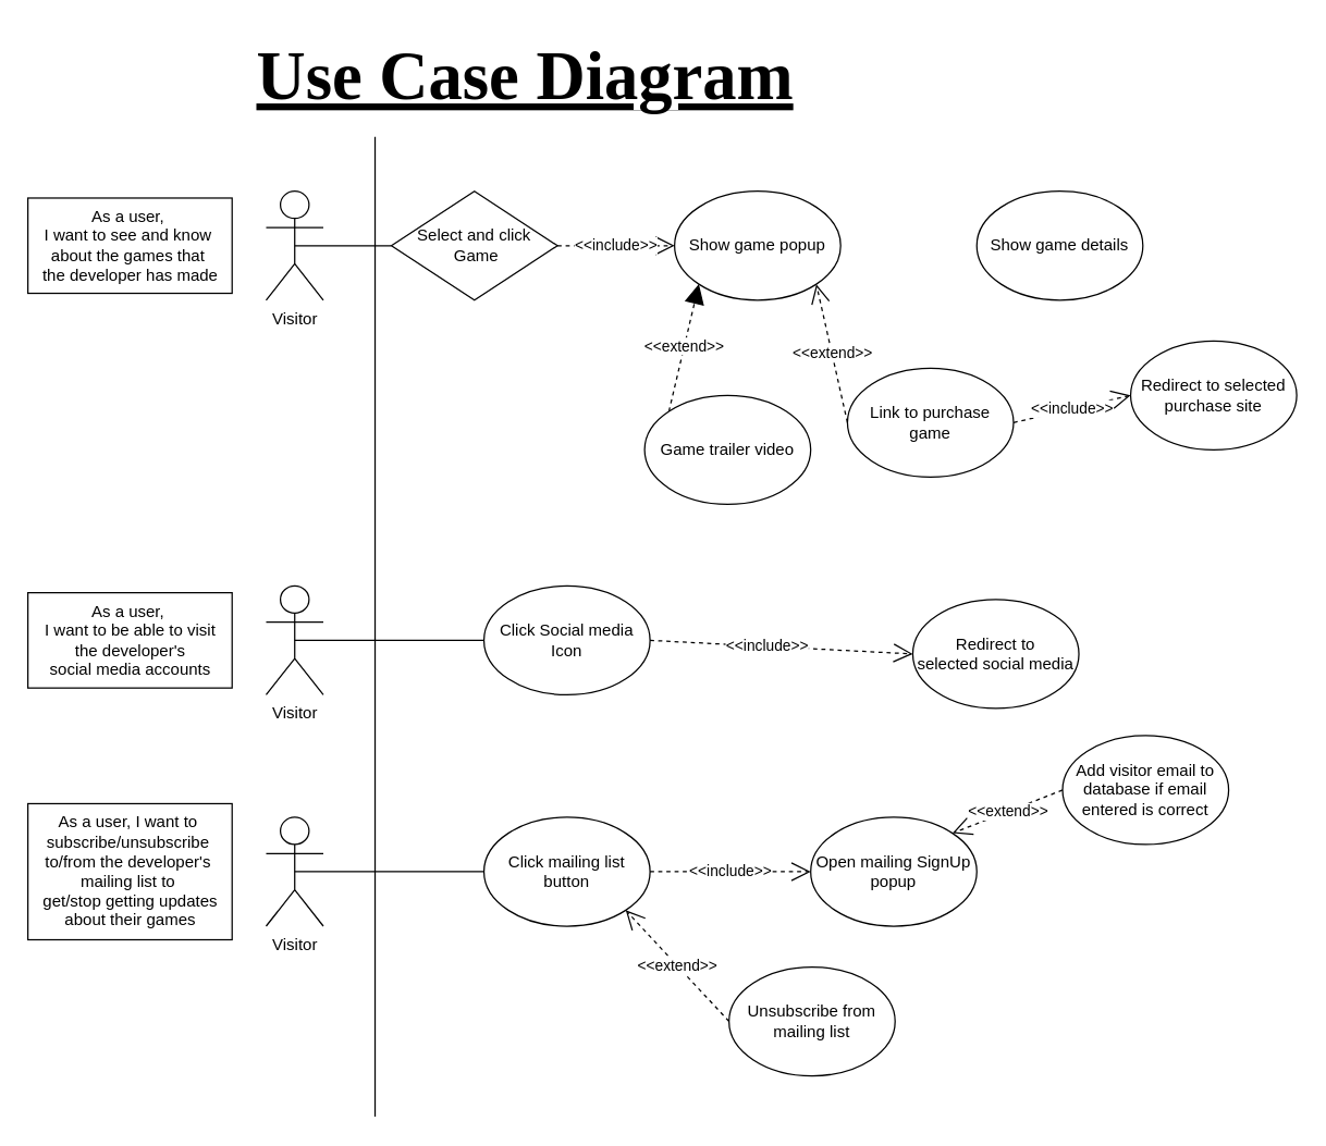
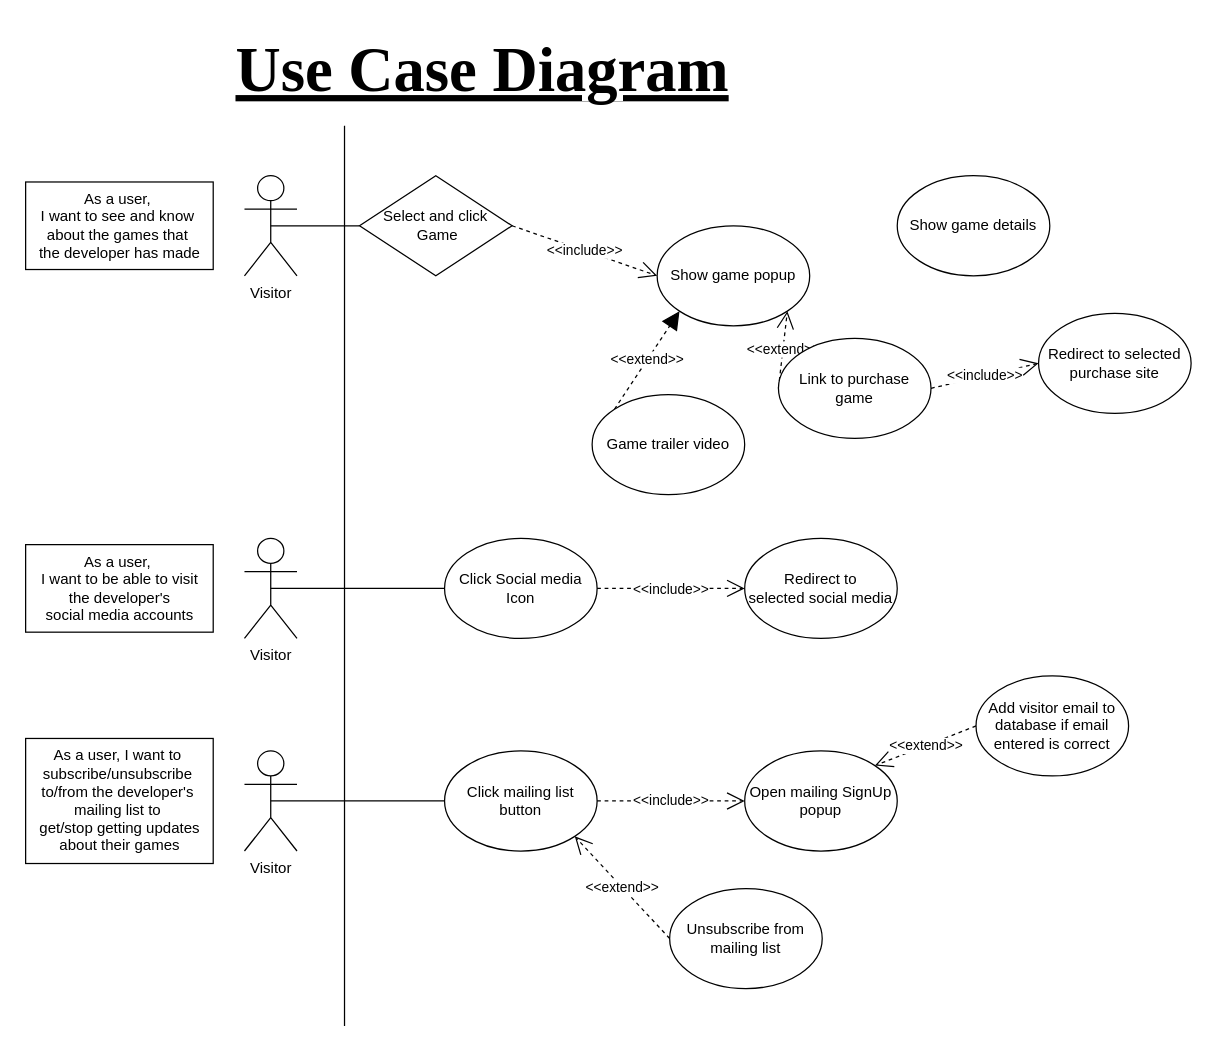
- <mxCell id="7" value="Show game popup" style="ellipse;whiteSpace=wrap;html=1;" parent="1" vertex="1"><mxGeometry x="495" y="140" width="122" height="80" as="geometry" /></mxCell>
+ <mxCell id="7" value="Show game popup" style="ellipse;whiteSpace=wrap;html=1;" parent="1" vertex="1"><mxGeometry x="525" y="180" width="122" height="80" as="geometry" /></mxCell>
- <mxCell id="30" value="Game trailer video" style="ellipse;whiteSpace=wrap;html=1;" parent="1" vertex="1"><mxGeometry x="473" y="290" width="122" height="80" as="geometry" /></mxCell>
+ <mxCell id="30" value="Game trailer video" style="ellipse;whiteSpace=wrap;html=1;" parent="1" vertex="1"><mxGeometry x="473" y="315" width="122" height="80" as="geometry" /></mxCell>
- <mxCell id="14" value="Redirect to selected&amp;nbsp;&lt;span style=&quot;background-color: initial;&quot;&gt;social media&lt;/span&gt;" style="ellipse;whiteSpace=wrap;html=1;" parent="1" vertex="1"><mxGeometry x="670" y="440" width="122" height="80" as="geometry" /></mxCell>
+ <mxCell id="14" value="Redirect to selected&amp;nbsp;&lt;span style=&quot;background-color: initial;&quot;&gt;social media&lt;/span&gt;" style="ellipse;whiteSpace=wrap;html=1;" parent="1" vertex="1"><mxGeometry x="595" y="430" width="122" height="80" as="geometry" /></mxCell>
